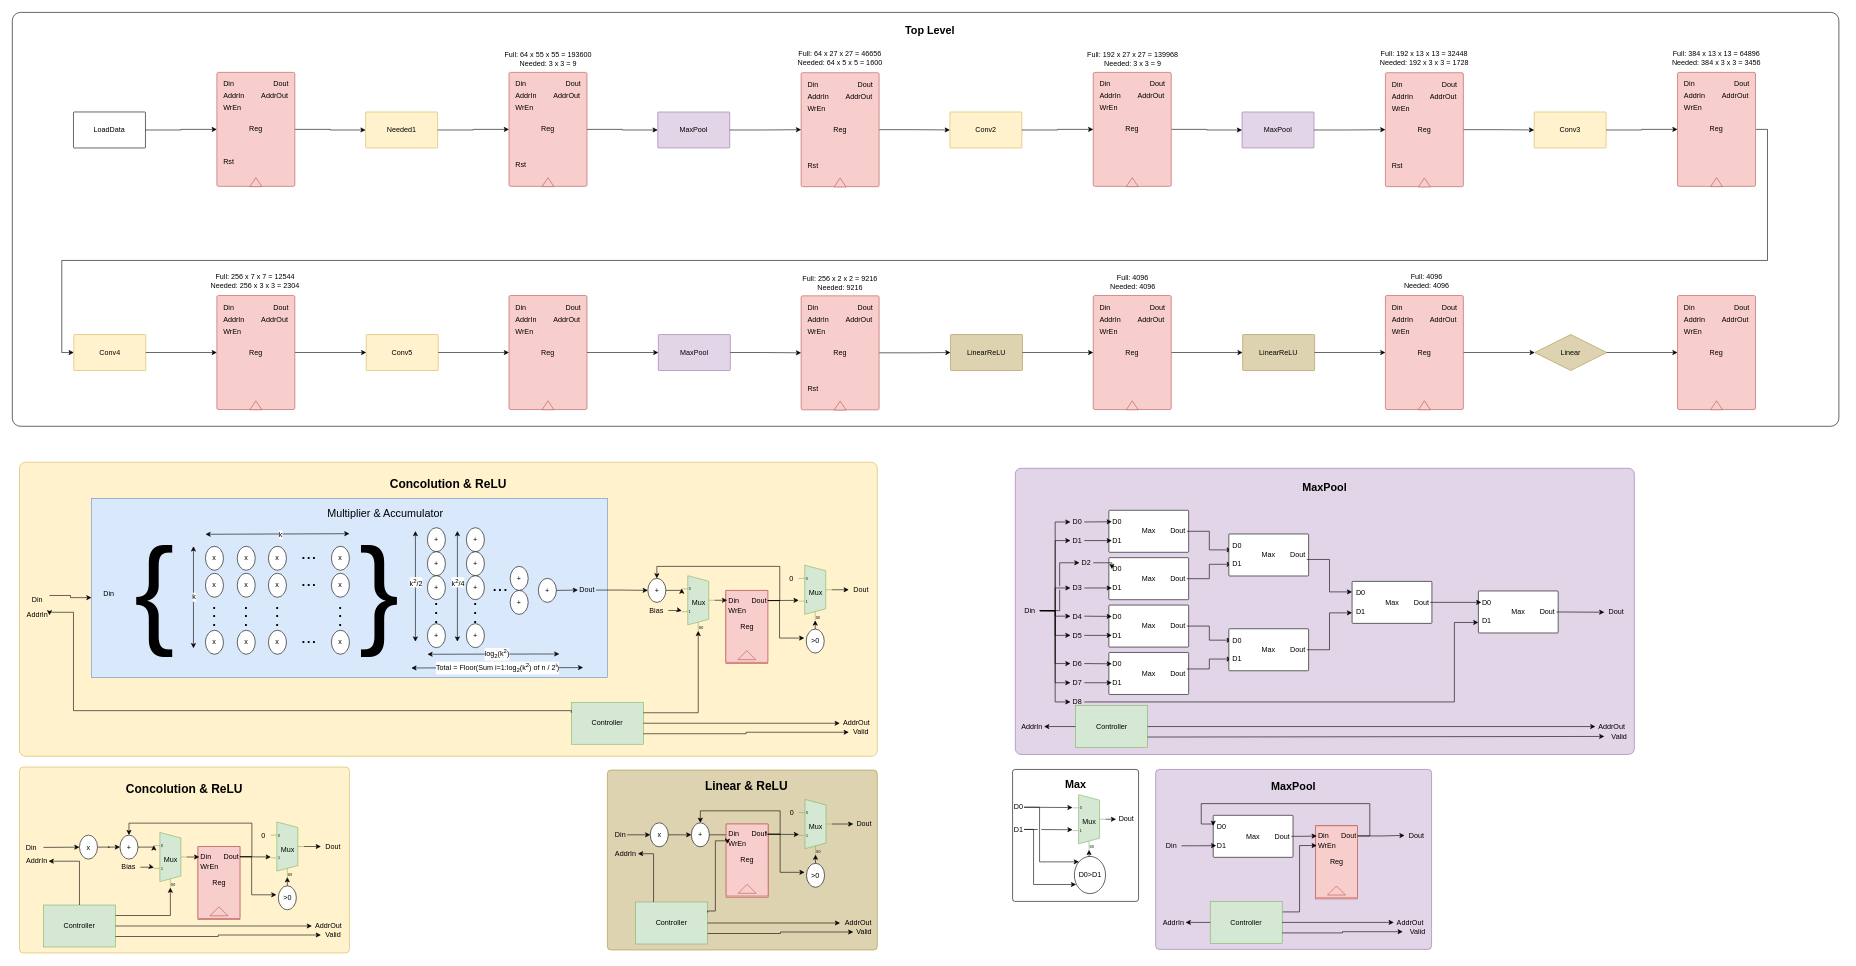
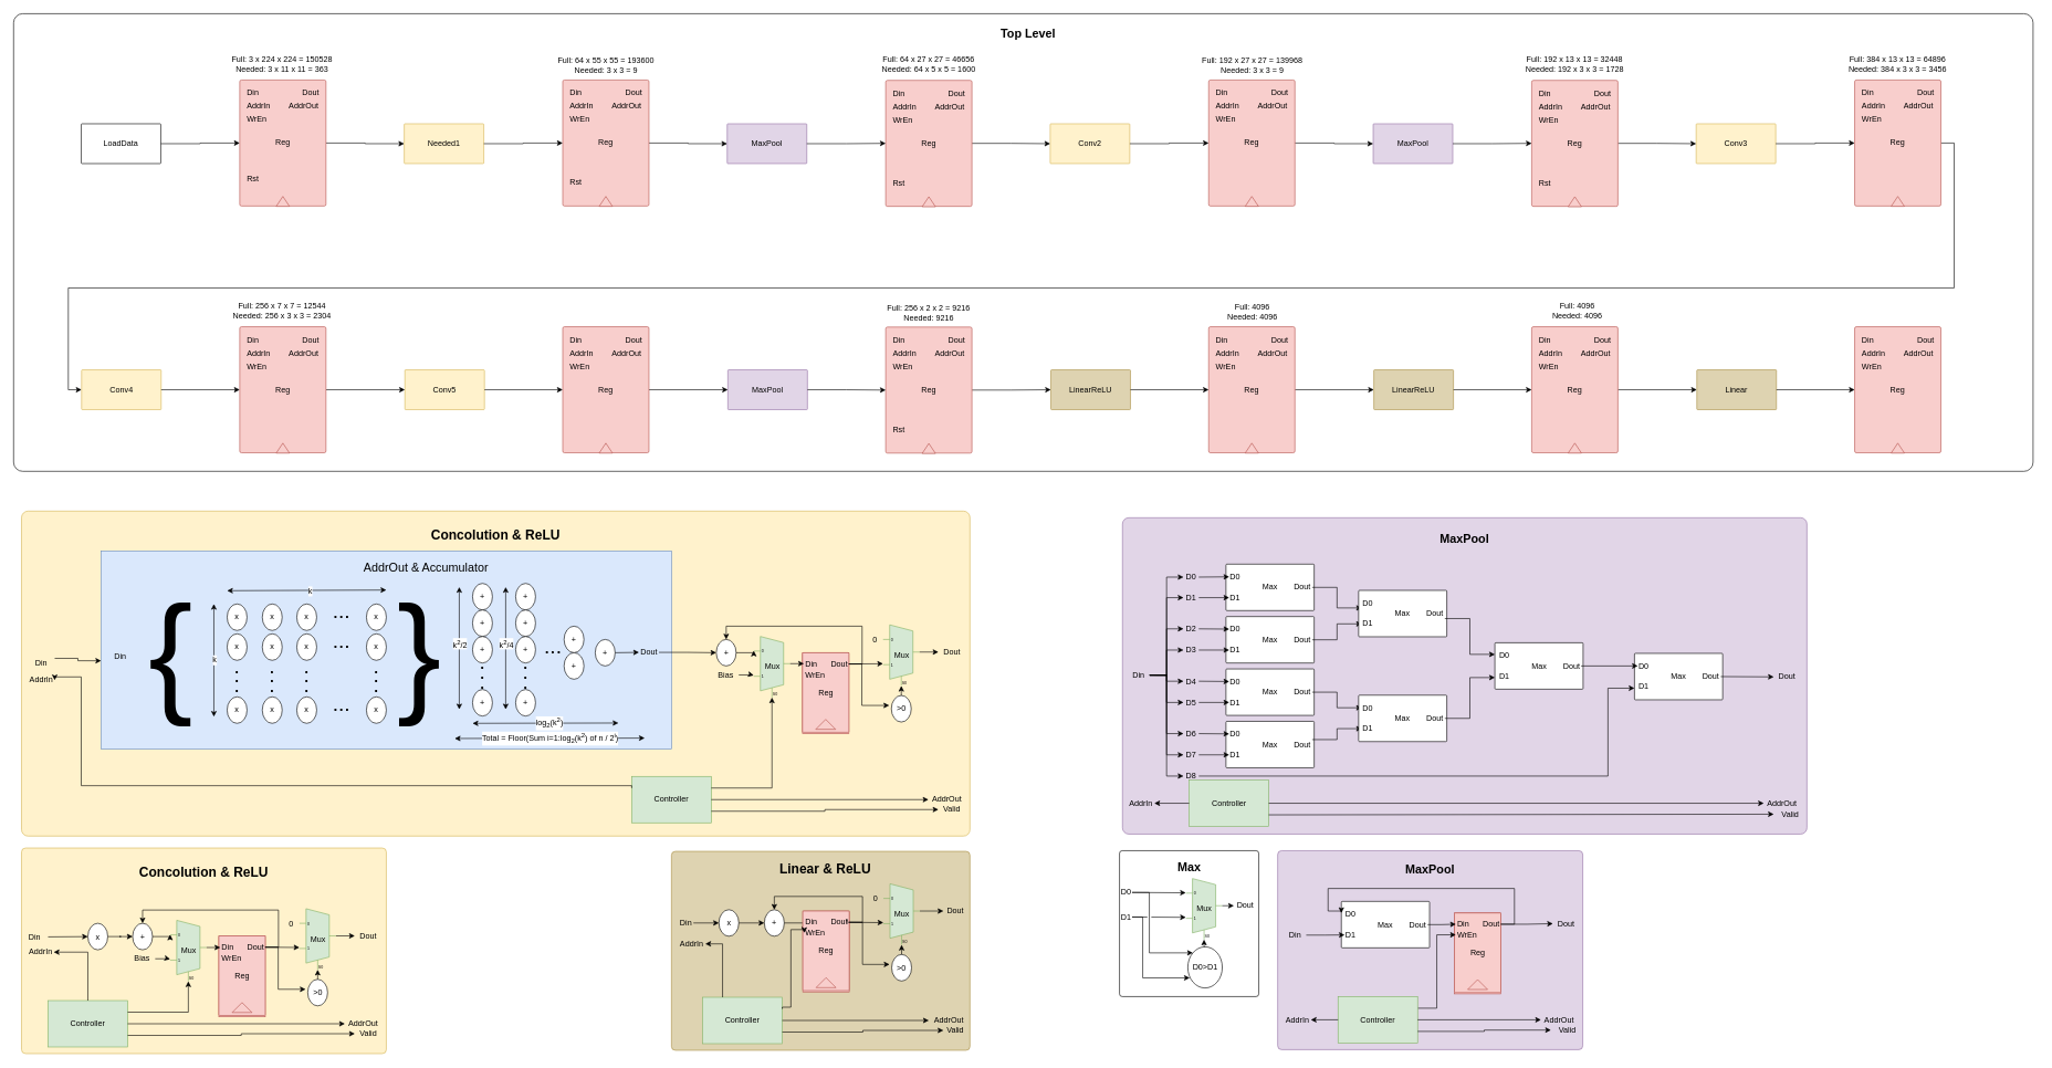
+ <mxCell id="466" value="Full:&amp;nbsp;3 x 224 x 224 = 150528&lt;br&gt;Needed: 3 x 11 x 11 = 363" style="text;html=1;strokeColor=none;fillColor=none;align=center;verticalAlign=middle;whiteSpace=wrap;rounded=0;" vertex="1" parent="318"><mxGeometry x="283" y="59" width="230" height="34" as="geometry" /></mxCell>
- <mxCell id="331" value="Linear" style="rhombus;whiteSpace=wrap;html=1;shadow=0;arcSize=2;strokeColor=#AB9145;fillColor=#DED3B1;" parent="318" vertex="1"><mxGeometry x="2531" y="537" width="120" height="60" as="geometry" /></mxCell>
+ <mxCell id="331" value="Linear" style="rounded=1;whiteSpace=wrap;html=1;shadow=0;arcSize=2;strokeColor=#AB9145;fillColor=#DED3B1;" parent="318" vertex="1"><mxGeometry x="2531" y="537" width="120" height="60" as="geometry" /></mxCell>
- <mxCell id="58" value="&lt;font style=&quot;font-size: 18px&quot;&gt;Multiplier &amp;amp; Accumulator&lt;/font&gt;" style="text;html=1;strokeColor=none;fillColor=none;align=center;verticalAlign=middle;whiteSpace=wrap;rounded=0;shadow=0;" parent="2" vertex="1"><mxGeometry x="490" y="70" width="240" height="30" as="geometry" /></mxCell>
+ <mxCell id="58" value="&lt;font style=&quot;font-size: 18px&quot;&gt;AddrOut &amp;amp; Accumulator&lt;/font&gt;" style="text;html=1;strokeColor=none;fillColor=none;align=center;verticalAlign=middle;whiteSpace=wrap;rounded=0;shadow=0;" parent="2" vertex="1"><mxGeometry x="490" y="70" width="240" height="30" as="geometry" /></mxCell>
- <mxCell id="220" value="D2" style="text;html=1;strokeColor=none;fillColor=none;align=center;verticalAlign=middle;whiteSpace=wrap;rounded=0;shadow=0;" parent="144" vertex="1"><mxGeometry x="15" y="72.5" width="23" height="30" as="geometry" /></mxCell>
+ <mxCell id="220" value="D2" style="text;html=1;strokeColor=none;fillColor=none;align=center;verticalAlign=middle;whiteSpace=wrap;rounded=0;shadow=0;" parent="144" vertex="1"><mxGeometry y="82.5" width="23" height="30" as="geometry" /></mxCell>
